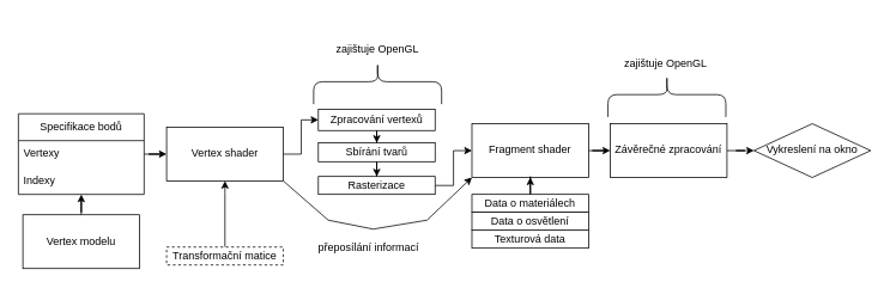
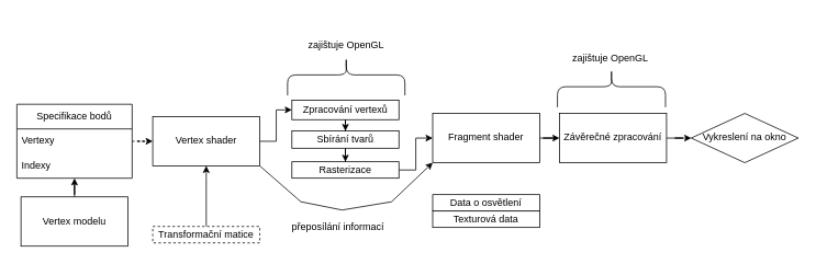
- <mxCell id="15" style="edgeStyle=orthogonalEdgeStyle;rounded=0;orthogonalLoop=1;jettySize=auto;html=1;entryX=0;entryY=0.5;entryDx=0;entryDy=0;" edge="1" parent="1" source="3" target="14"><mxGeometry relative="1" as="geometry" /></mxCell>
+ <mxCell id="15" style="edgeStyle=orthogonalEdgeStyle;rounded=0;orthogonalLoop=1;jettySize=auto;html=1;entryX=0;entryY=0.5;entryDx=0;entryDy=0;dashed=1;" edge="1" parent="1" source="3" target="14"><mxGeometry relative="1" as="geometry" /></mxCell>
- <mxCell id="24" style="edgeStyle=orthogonalEdgeStyle;rounded=0;orthogonalLoop=1;jettySize=auto;html=1;entryX=0.5;entryY=1;entryDx=0;entryDy=0;" edge="1" parent="1" source="25" target="17"><mxGeometry relative="1" as="geometry" /></mxCell>
- <mxCell id="25" value="Data o materiálech" style="rounded=0;whiteSpace=wrap;html=1;" vertex="1" parent="1"><mxGeometry x="525" y="216.25" width="130" height="20" as="geometry" /></mxCell>
